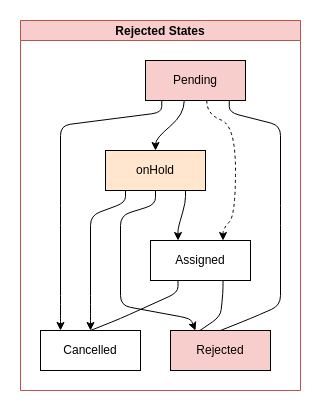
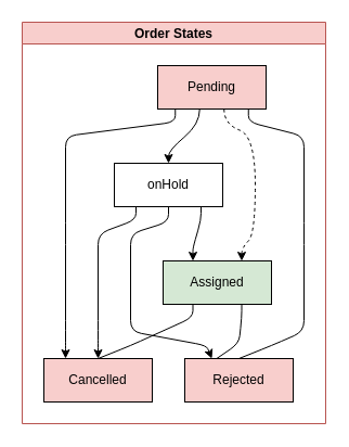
- <mxCell id="2" value="Rejected States" style="swimlane;startSize=20;horizontal=1;childLayout=flowLayout;flowOrientation=north;resizable=0;interRankCellSpacing=50;containerType=tree;fillColor=#f8cecc;strokeColor=#b85450;" vertex="1" parent="1"><mxGeometry x="20" y="20" width="280" height="370" as="geometry" /></mxCell>
+ <mxCell id="2" value="Order States" style="swimlane;startSize=20;horizontal=1;childLayout=flowLayout;flowOrientation=north;resizable=0;interRankCellSpacing=50;containerType=tree;fillColor=#f8cecc;strokeColor=#b85450;" vertex="1" parent="1"><mxGeometry x="20" y="20" width="280" height="370" as="geometry" /></mxCell>
- <mxCell id="9" value="onHold" style="whiteSpace=wrap;html=1;fillColor=#ffe6cc;" vertex="1" parent="2"><mxGeometry x="85" y="130" width="100" height="40" as="geometry" /></mxCell>
+ <mxCell id="9" value="onHold" style="whiteSpace=wrap;html=1;" vertex="1" parent="2"><mxGeometry x="85" y="130" width="100" height="40" as="geometry" /></mxCell>
- <mxCell id="13" value="Assigned" style="whiteSpace=wrap;html=1;" vertex="1" parent="2"><mxGeometry x="130" y="220" width="100" height="40" as="geometry" /></mxCell>
+ <mxCell id="13" value="Assigned" style="whiteSpace=wrap;html=1;fillColor=#d5e8d4;" vertex="1" parent="2"><mxGeometry x="130" y="220" width="100" height="40" as="geometry" /></mxCell>
- <mxCell id="15" value="Cancelled" style="whiteSpace=wrap;html=1;" vertex="1" parent="2"><mxGeometry x="20" y="310" width="100" height="40" as="geometry" /></mxCell>
+ <mxCell id="15" value="Cancelled" style="whiteSpace=wrap;html=1;fillColor=#f8cecc;" vertex="1" parent="2"><mxGeometry x="20" y="310" width="100" height="40" as="geometry" /></mxCell>
